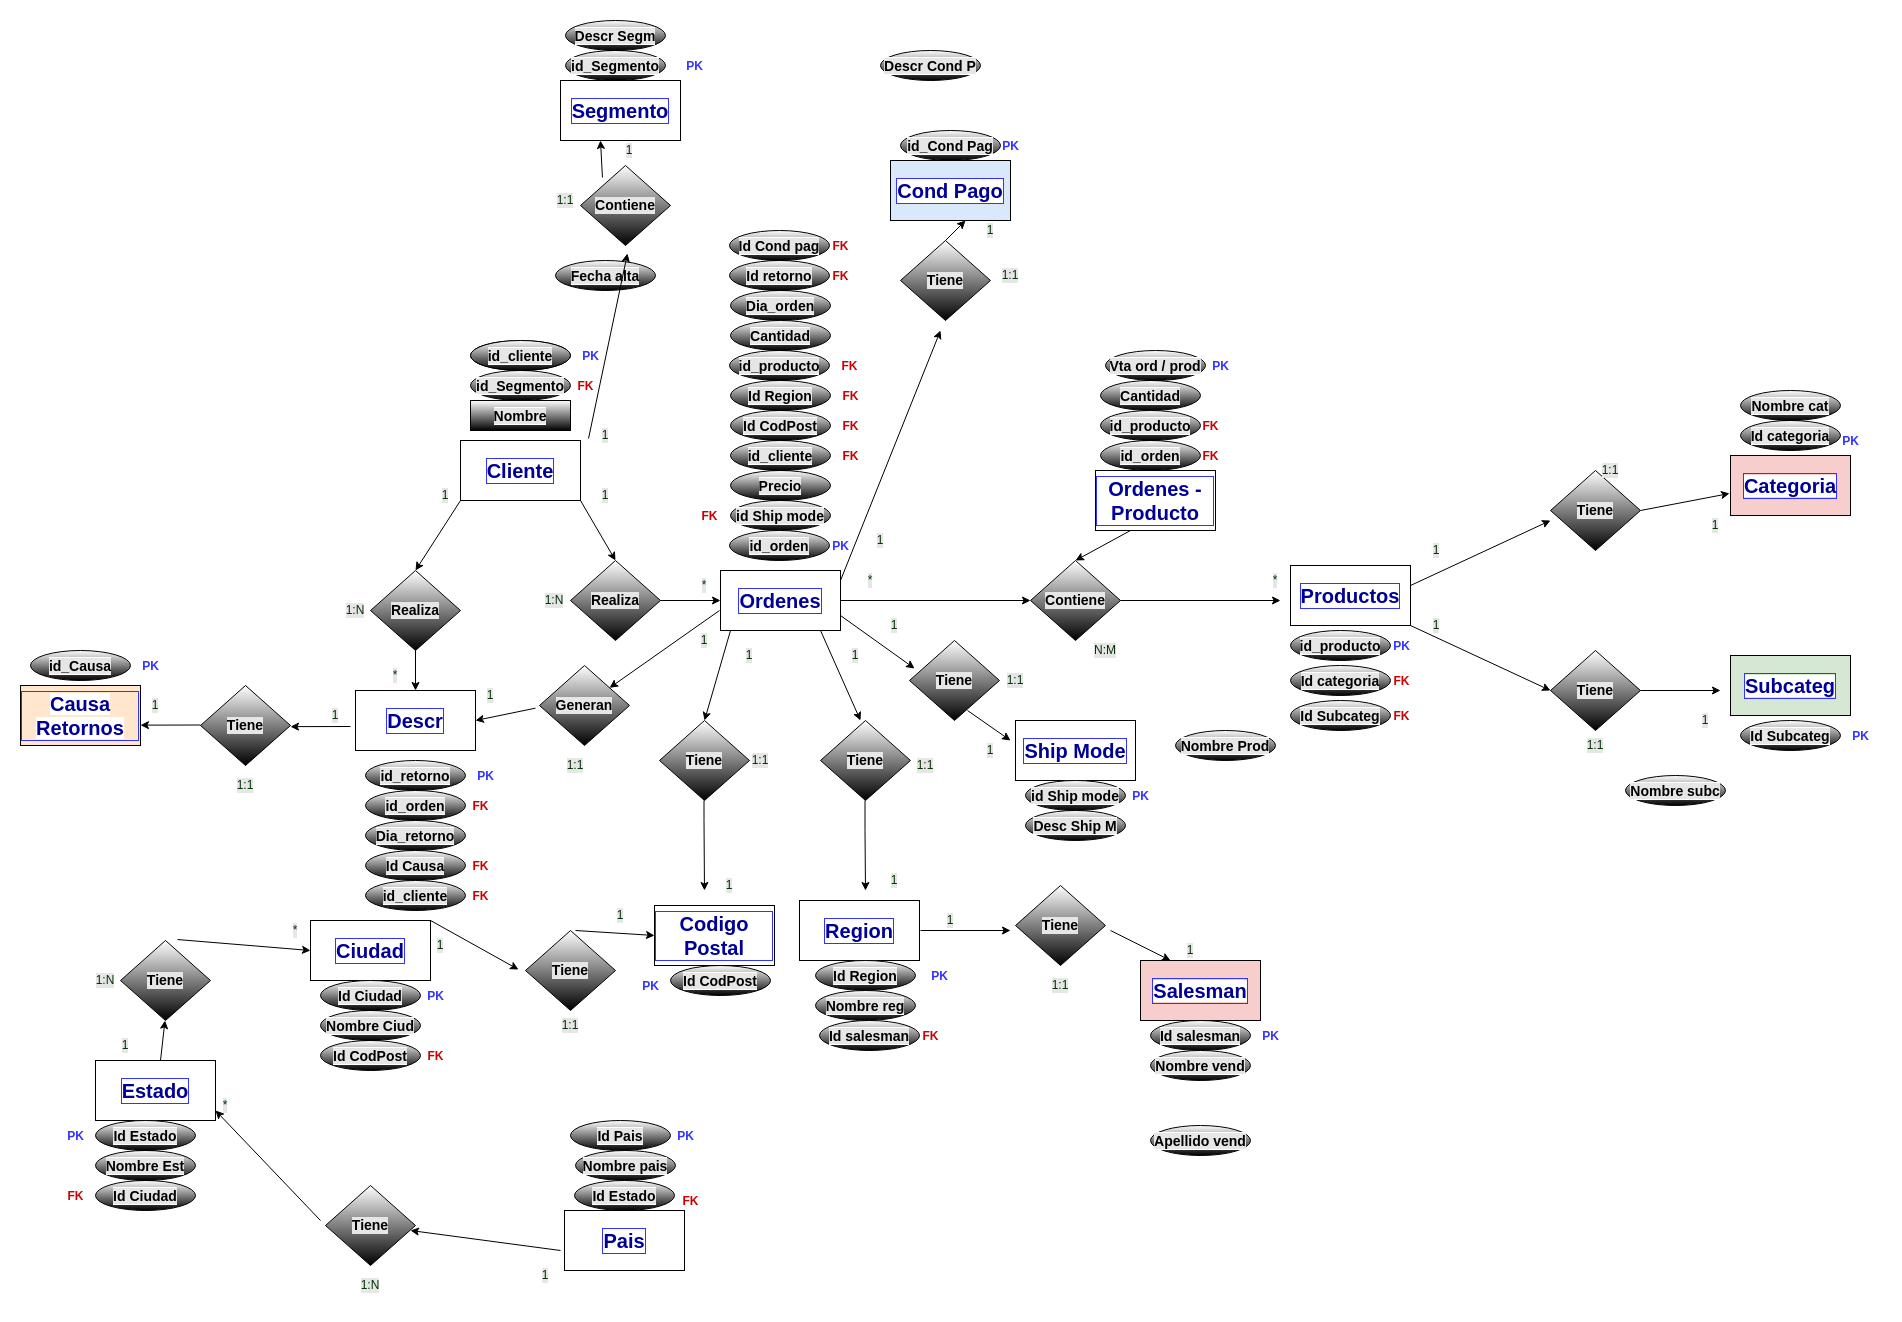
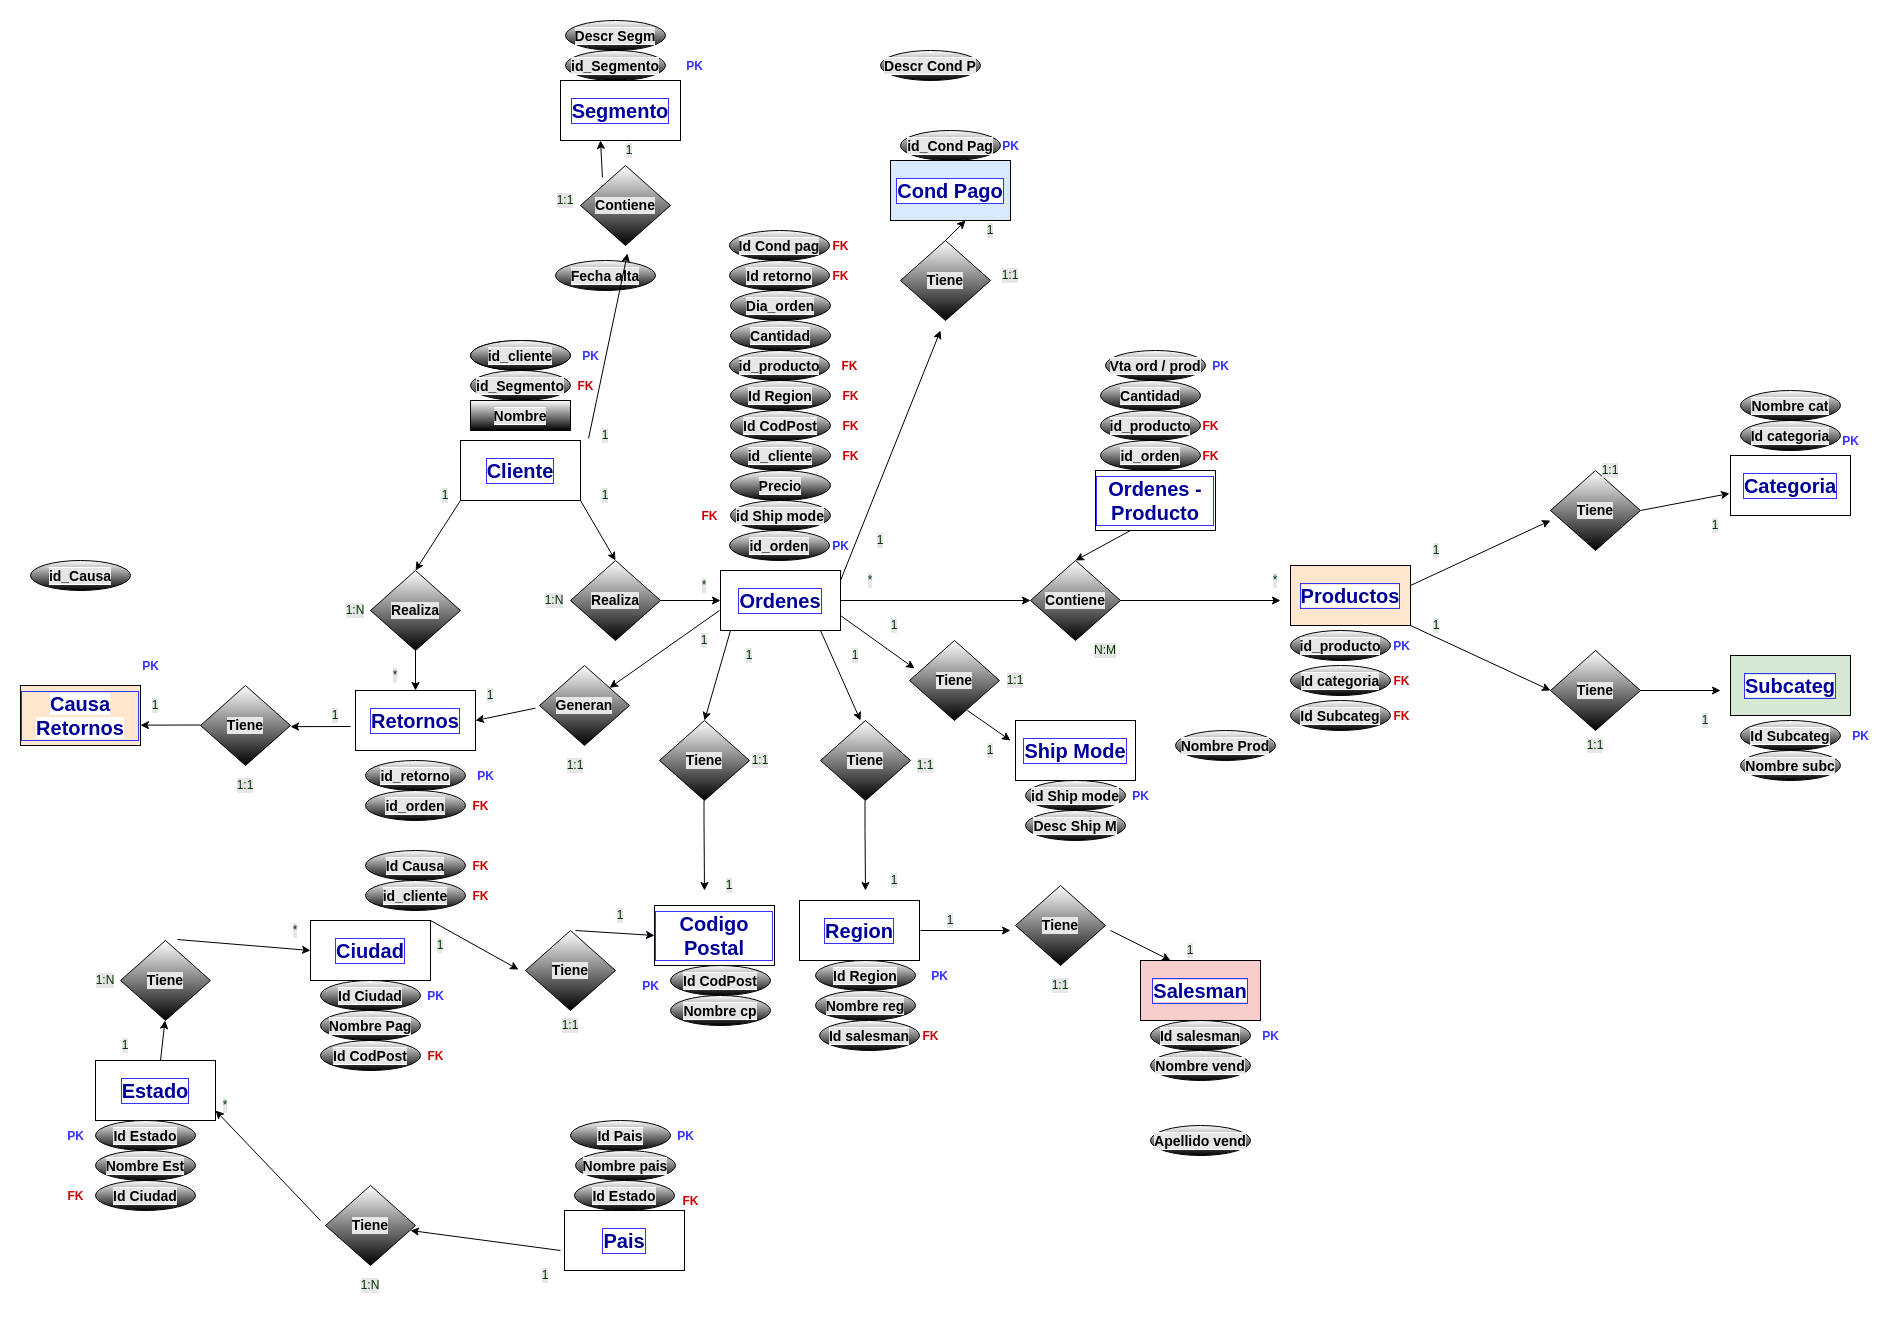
- <mxCell id="138" value="&lt;font color=&quot;#000099&quot;&gt;&lt;span style=&quot;font-size: 20px; background-color: rgb(255, 255, 255);&quot;&gt;&lt;b&gt;Categoria&lt;/b&gt;&lt;/span&gt;&lt;/font&gt;" style="rounded=0;whiteSpace=wrap;html=1;labelBorderColor=#3333FF;fillColor=#f8cecc;" vertex="1" parent="1"><mxGeometry x="1730" y="455" width="120" height="60" as="geometry" /></mxCell>
+ <mxCell id="138" value="&lt;font color=&quot;#000099&quot;&gt;&lt;span style=&quot;font-size: 20px; background-color: rgb(255, 255, 255);&quot;&gt;&lt;b&gt;Categoria&lt;/b&gt;&lt;/span&gt;&lt;/font&gt;" style="rounded=0;whiteSpace=wrap;html=1;labelBorderColor=#3333FF;" vertex="1" parent="1"><mxGeometry x="1730" y="455" width="120" height="60" as="geometry" /></mxCell>
- <mxCell id="13" value="&lt;b&gt;&lt;font color=&quot;#000099&quot; style=&quot;font-size: 20px; background-color: rgb(255, 255, 255);&quot;&gt;Productos&lt;/font&gt;&lt;/b&gt;" style="rounded=0;whiteSpace=wrap;html=1;labelBorderColor=#3333FF;" vertex="1" parent="1"><mxGeometry x="1290" y="565" width="120" height="60" as="geometry" /></mxCell>
+ <mxCell id="13" value="&lt;b&gt;&lt;font color=&quot;#000099&quot; style=&quot;font-size: 20px; background-color: rgb(255, 255, 255);&quot;&gt;Productos&lt;/font&gt;&lt;/b&gt;" style="rounded=0;whiteSpace=wrap;html=1;labelBorderColor=#3333FF;fillColor=#ffe6cc;" vertex="1" parent="1"><mxGeometry x="1290" y="565" width="120" height="60" as="geometry" /></mxCell>
- <mxCell id="116" value="&lt;span style=&quot;font-size: 14px; background-color: rgb(230, 230, 230);&quot;&gt;&lt;b&gt;id_Causa&lt;/b&gt;&lt;/span&gt;" style="ellipse;whiteSpace=wrap;html=1;labelBackgroundColor=#FFFFFF;fontSize=15;fontColor=#000000;fillColor=#FFFFFF;gradientColor=default;" vertex="1" parent="1"><mxGeometry x="30" y="650" width="100" height="30" as="geometry" /></mxCell>
+ <mxCell id="116" value="&lt;span style=&quot;font-size: 14px; background-color: rgb(230, 230, 230);&quot;&gt;&lt;b&gt;id_Causa&lt;/b&gt;&lt;/span&gt;" style="ellipse;whiteSpace=wrap;html=1;labelBackgroundColor=#FFFFFF;fontSize=15;fontColor=#000000;fillColor=#FFFFFF;gradientColor=default;" vertex="1" parent="1"><mxGeometry x="30" y="560" width="100" height="30" as="geometry" /></mxCell>
- <mxCell id="14" value="&lt;b&gt;&lt;font color=&quot;#000099&quot; style=&quot;font-size: 20px; background-color: rgb(255, 255, 255);&quot;&gt;Descr&lt;/font&gt;&lt;/b&gt;" style="rounded=0;whiteSpace=wrap;html=1;labelBorderColor=#3333FF;" vertex="1" parent="1"><mxGeometry x="355" y="690" width="120" height="60" as="geometry" /></mxCell>
+ <mxCell id="14" value="&lt;b&gt;&lt;font color=&quot;#000099&quot; style=&quot;font-size: 20px; background-color: rgb(255, 255, 255);&quot;&gt;Retornos&lt;/font&gt;&lt;/b&gt;" style="rounded=0;whiteSpace=wrap;html=1;labelBorderColor=#3333FF;" vertex="1" parent="1"><mxGeometry x="355" y="690" width="120" height="60" as="geometry" /></mxCell>
- <mxCell id="153" value="&lt;span style=&quot;font-size: 14px; background-color: rgb(230, 230, 230);&quot;&gt;&lt;b&gt;Nombre subc&lt;/b&gt;&lt;/span&gt;" style="ellipse;whiteSpace=wrap;html=1;labelBackgroundColor=#FFFFFF;fontSize=15;fontColor=#000000;fillColor=#FFFFFF;gradientColor=default;" vertex="1" parent="1"><mxGeometry x="1625" y="775" width="100" height="30" as="geometry" /></mxCell>
+ <mxCell id="153" value="&lt;span style=&quot;font-size: 14px; background-color: rgb(230, 230, 230);&quot;&gt;&lt;b&gt;Nombre subc&lt;/b&gt;&lt;/span&gt;" style="ellipse;whiteSpace=wrap;html=1;labelBackgroundColor=#FFFFFF;fontSize=15;fontColor=#000000;fillColor=#FFFFFF;gradientColor=default;" vertex="1" parent="1"><mxGeometry x="1740" y="750" width="100" height="30" as="geometry" /></mxCell>
- <mxCell id="49" value="&lt;b&gt;&lt;font style=&quot;font-size: 14px; background-color: rgb(230, 230, 230);&quot;&gt;Dia_retorno&lt;/font&gt;&lt;/b&gt;" style="ellipse;whiteSpace=wrap;html=1;labelBackgroundColor=#FFFFFF;fontSize=15;fontColor=#000000;fillColor=#FFFFFF;gradientColor=default;" vertex="1" parent="1"><mxGeometry x="365" y="820" width="100" height="30" as="geometry" /></mxCell>
+ <mxCell id="170" value="&lt;b&gt;&lt;font style=&quot;font-size: 14px; background-color: rgb(230, 230, 230);&quot;&gt;Nombre cp&lt;/font&gt;&lt;/b&gt;" style="ellipse;whiteSpace=wrap;html=1;labelBackgroundColor=#FFFFFF;fontSize=15;fontColor=#000000;fillColor=#FFFFFF;gradientColor=default;" vertex="1" parent="1"><mxGeometry x="670" y="995" width="100" height="30" as="geometry" /></mxCell>
- <mxCell id="179" value="&lt;b&gt;&lt;font style=&quot;font-size: 14px; background-color: rgb(230, 230, 230);&quot;&gt;Nombre Ciud&lt;/font&gt;&lt;/b&gt;" style="ellipse;whiteSpace=wrap;html=1;labelBackgroundColor=#FFFFFF;fontSize=15;fontColor=#000000;fillColor=#FFFFFF;gradientColor=default;" vertex="1" parent="1"><mxGeometry x="320" y="1010" width="100" height="30" as="geometry" /></mxCell>
+ <mxCell id="179" value="&lt;b&gt;&lt;font style=&quot;font-size: 14px; background-color: rgb(230, 230, 230);&quot;&gt;Nombre Pag&lt;/font&gt;&lt;/b&gt;" style="ellipse;whiteSpace=wrap;html=1;labelBackgroundColor=#FFFFFF;fontSize=15;fontColor=#000000;fillColor=#FFFFFF;gradientColor=default;" vertex="1" parent="1"><mxGeometry x="320" y="1010" width="100" height="30" as="geometry" /></mxCell>
